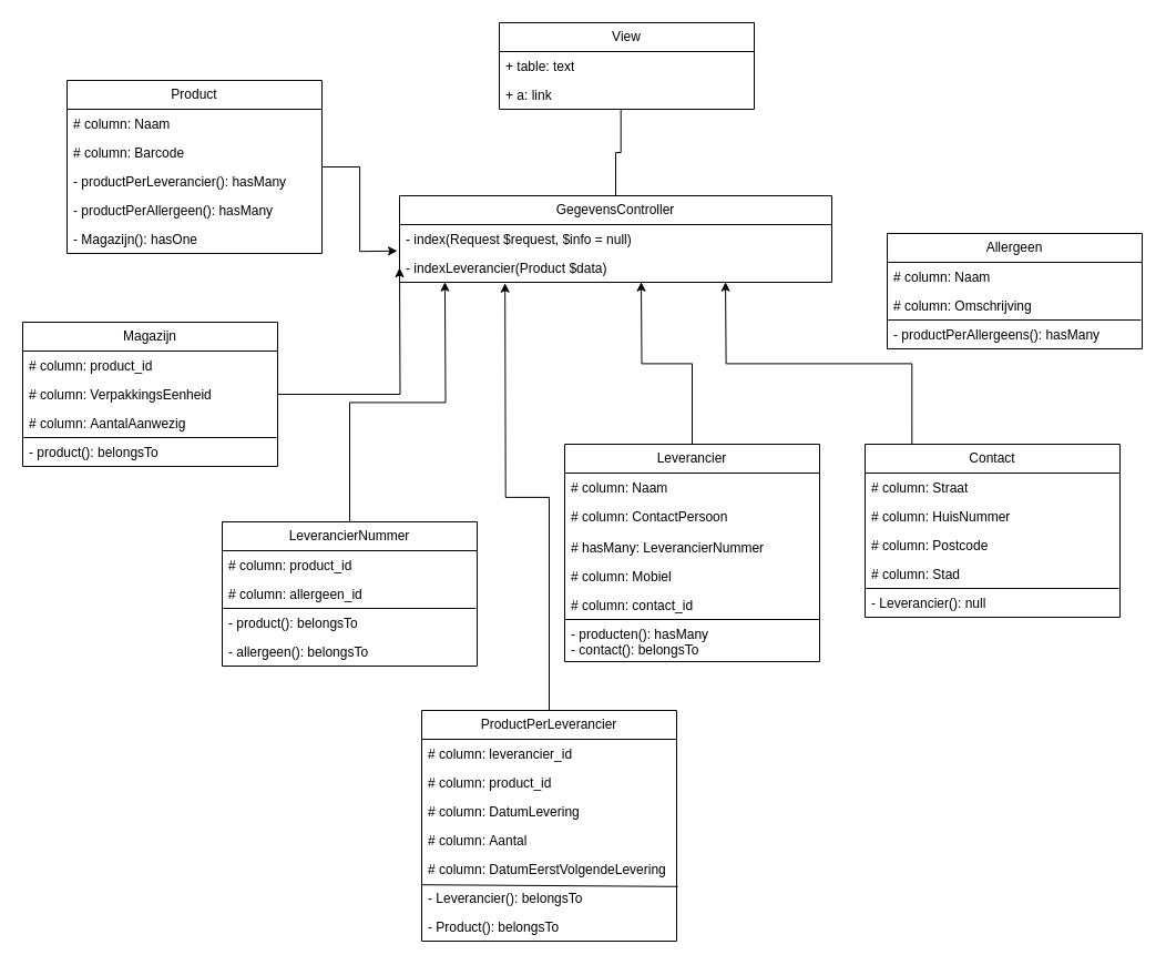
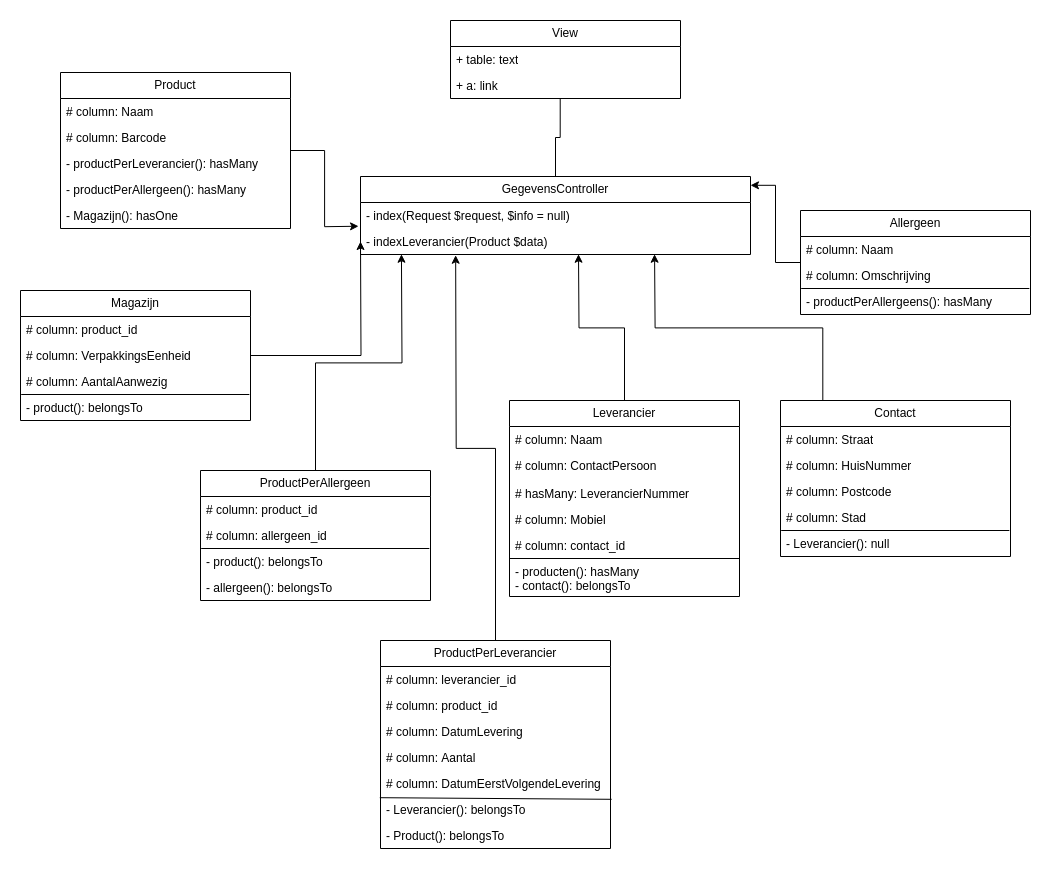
+ <mxCell id="58" style="edgeStyle=orthogonalEdgeStyle;rounded=0;orthogonalLoop=1;jettySize=auto;html=1;entryX=1;entryY=0.113;entryDx=0;entryDy=0;entryPerimeter=0;" parent="1" source="2" target="39" edge="1"><mxGeometry relative="1" as="geometry" /></mxCell>
- <mxCell id="49" value="LeverancierNummer" style="swimlane;fontStyle=0;childLayout=stackLayout;horizontal=1;startSize=26;fillColor=none;horizontalStack=0;resizeParent=1;resizeParentMax=0;resizeLast=0;collapsible=1;marginBottom=0;whiteSpace=wrap;html=1;" parent="1" vertex="1"><mxGeometry x="200" y="470" width="230" height="130" as="geometry" /></mxCell>
+ <mxCell id="49" value="ProductPerAllergeen" style="swimlane;fontStyle=0;childLayout=stackLayout;horizontal=1;startSize=26;fillColor=none;horizontalStack=0;resizeParent=1;resizeParentMax=0;resizeLast=0;collapsible=1;marginBottom=0;whiteSpace=wrap;html=1;" parent="1" vertex="1"><mxGeometry x="200" y="470" width="230" height="130" as="geometry" /></mxCell>
